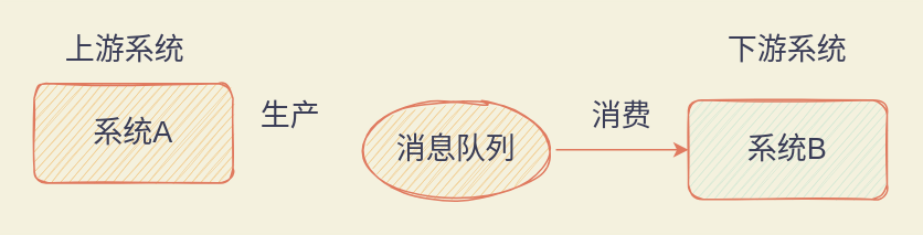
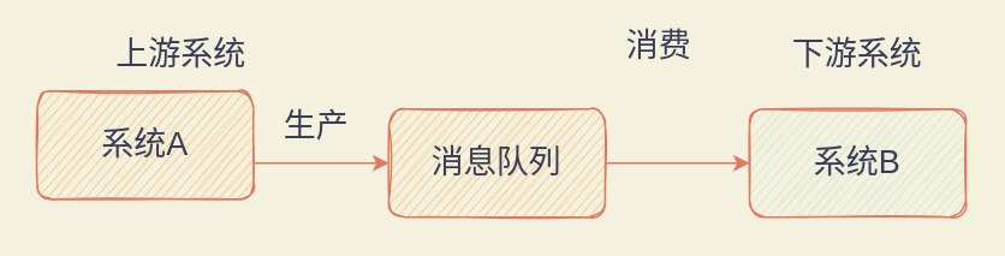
- <mxCell id="5" value="上游系统" style="text;html=1;strokeColor=none;fillColor=none;align=center;verticalAlign=middle;whiteSpace=wrap;fontColor=#393C56;fontSize=18;sketch=1;rounded=1;" vertex="1" parent="1"><mxGeometry x="25" y="20" width="100" height="20" as="geometry" /></mxCell>
+ <mxCell id="5" value="上游系统" style="text;html=1;strokeColor=none;fillColor=none;align=center;verticalAlign=middle;whiteSpace=wrap;fontColor=#393C56;fontSize=18;sketch=1;rounded=1;" vertex="1" parent="1"><mxGeometry x="50" y="20" width="100" height="20" as="geometry" /></mxCell>
- <mxCell id="10" value="消费" style="text;html=1;strokeColor=none;fillColor=none;align=center;verticalAlign=middle;whiteSpace=wrap;rounded=0;fontSize=18;fontColor=#393C56;" vertex="1" parent="1"><mxGeometry x="355" y="60" width="40" height="20" as="geometry" /></mxCell>
+ <mxCell id="10" value="消费" style="text;html=1;strokeColor=none;fillColor=none;align=center;verticalAlign=middle;whiteSpace=wrap;rounded=0;fontSize=18;fontColor=#393C56;" vertex="1" parent="1"><mxGeometry x="345" y="15" width="40" height="20" as="geometry" /></mxCell>
+ <mxCell id="2" value="" style="edgeStyle=orthogonalEdgeStyle;rounded=0;orthogonalLoop=1;jettySize=auto;html=1;fontSize=18;labelBackgroundColor=#F4F1DE;strokeColor=#E07A5F;fontColor=#393C56;" edge="1" parent="1" source="3" target="8"><mxGeometry relative="1" as="geometry"><Array as="points"><mxPoint x="165" y="90" /><mxPoint x="165" y="90" /></Array></mxGeometry></mxCell>
- <mxCell id="8" value="消息队列" style="ellipse;whiteSpace=wrap;html=1;fontSize=18;fillColor=#F2CC8F;strokeColor=#E07A5F;fontColor=#393C56;sketch=1;" vertex="1" parent="1"><mxGeometry x="215" y="60" width="120" height="60" as="geometry" /></mxCell>
+ <mxCell id="8" value="消息队列" style="whiteSpace=wrap;html=1;fontSize=18;fillColor=#F2CC8F;strokeColor=#E07A5F;fontColor=#393C56;sketch=1;rounded=1;" vertex="1" parent="1"><mxGeometry x="215" y="60" width="120" height="60" as="geometry" /></mxCell>
